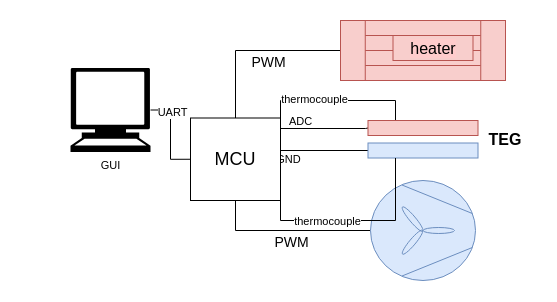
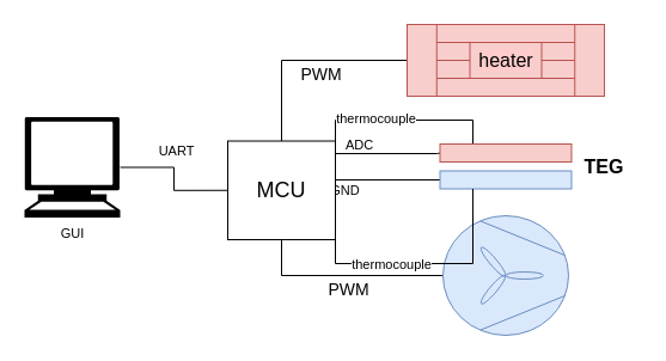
- <mxCell id="17" value="heater" style="text;html=1;align=center;verticalAlign=middle;whiteSpace=wrap;rounded=0;fontFamily=Helvetica;fontSize=16;labelBackgroundColor=#FFCCCC;fillColor=#f8cecc;strokeColor=#b85450;" vertex="1" parent="1"><mxGeometry x="392.5" y="35" width="80" height="25" as="geometry" /></mxCell>
+ <mxCell id="17" value="heater" style="text;html=1;align=center;verticalAlign=middle;whiteSpace=wrap;rounded=0;fontFamily=Helvetica;fontSize=16;labelBackgroundColor=#FFCCCC;fillColor=#f8cecc;strokeColor=#b85450;" vertex="1" parent="1"><mxGeometry x="392.5" y="35" width="60" height="30" as="geometry" /></mxCell>
- <mxCell id="21" value="GUI" style="shape=mxgraph.signs.tech.computer;html=1;pointerEvents=1;fillColor=#000000;strokeColor=none;verticalLabelPosition=bottom;verticalAlign=top;align=center;fontFamily=Helvetica;fontSize=11;fontColor=default;labelBackgroundColor=default;" vertex="1" parent="1"><mxGeometry x="70" y="67.5" width="80" height="84" as="geometry" /></mxCell>
+ <mxCell id="21" value="GUI" style="shape=mxgraph.signs.tech.computer;html=1;pointerEvents=1;fillColor=#000000;strokeColor=none;verticalLabelPosition=bottom;verticalAlign=top;align=center;fontFamily=Helvetica;fontSize=11;fontColor=default;labelBackgroundColor=default;" vertex="1" parent="1"><mxGeometry x="20" y="97.5" width="80" height="84" as="geometry" /></mxCell>
